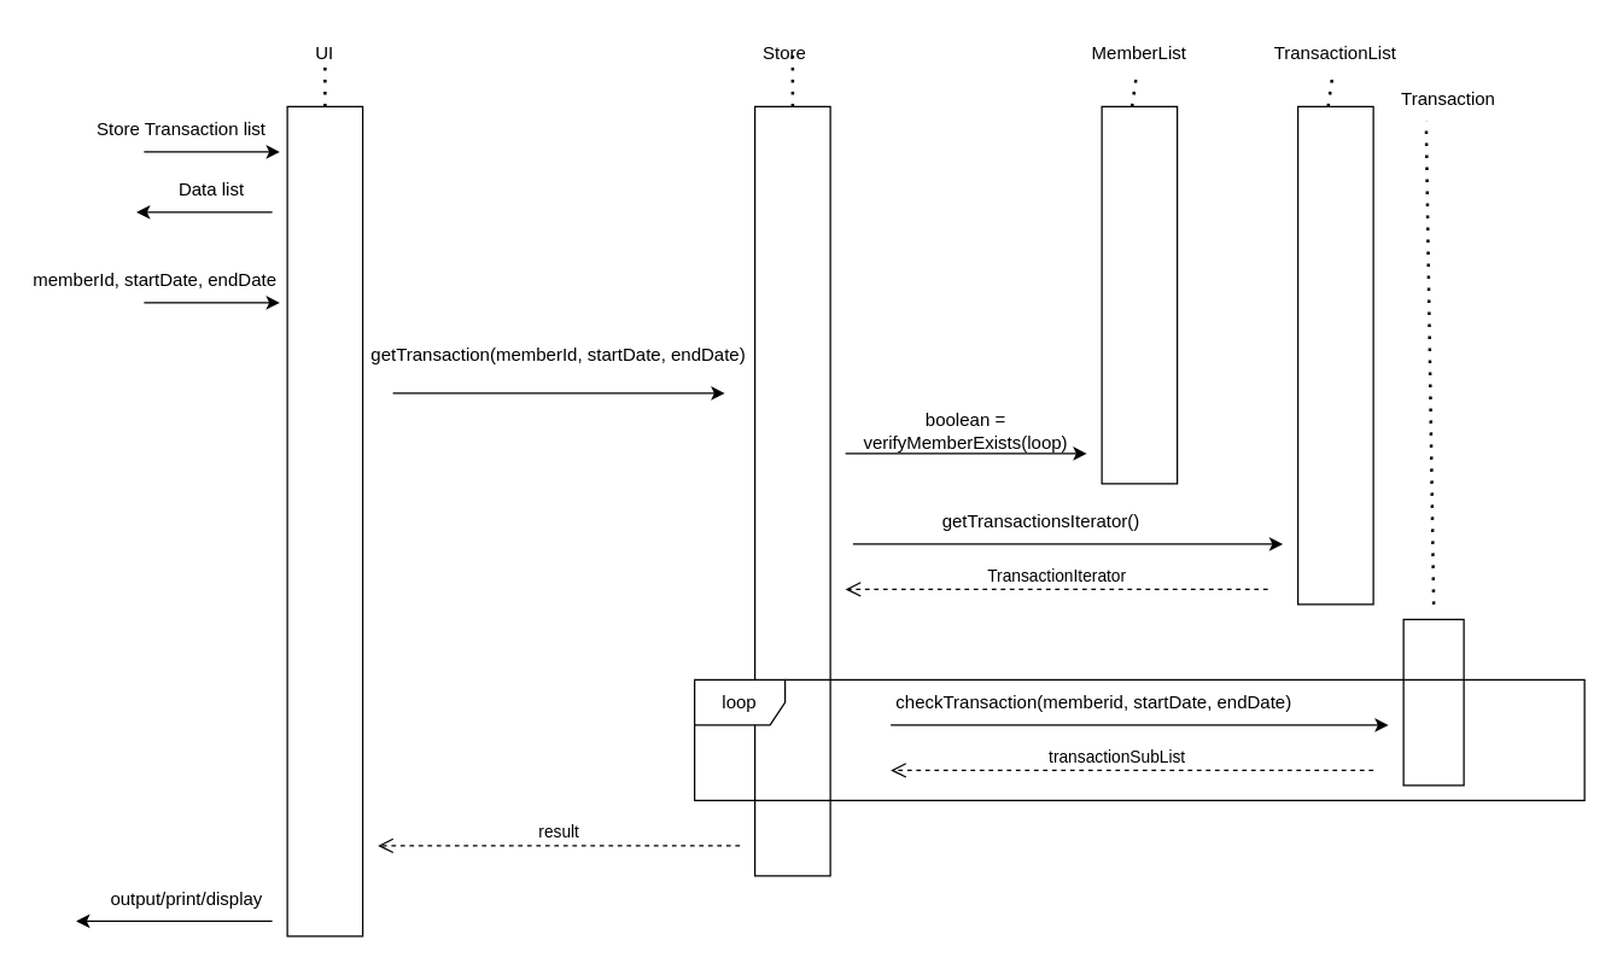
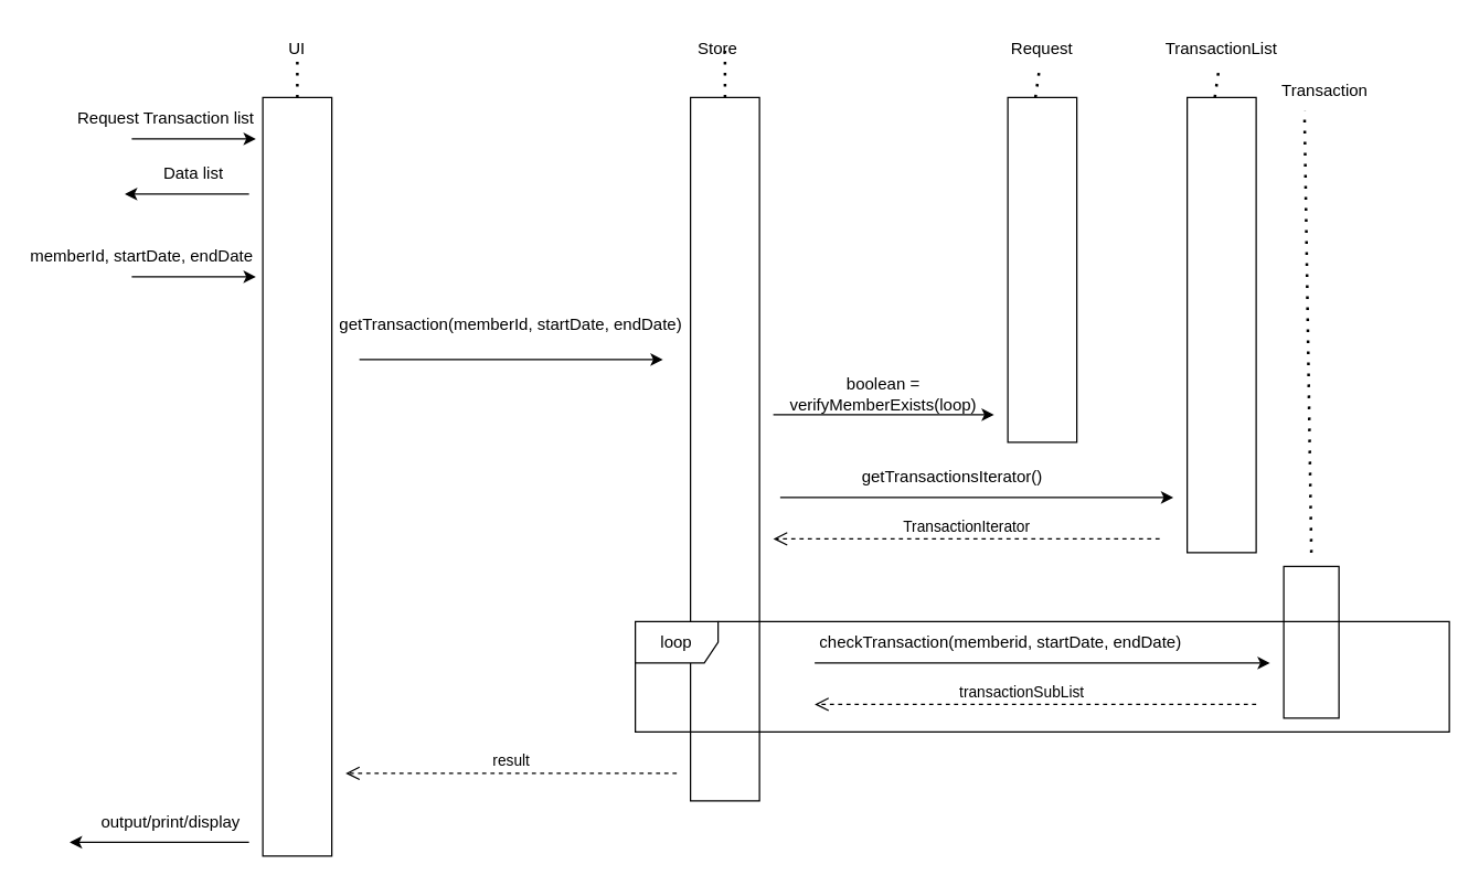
- <mxCell id="15" value="MemberList" style="text;html=1;strokeColor=none;fillColor=none;align=center;verticalAlign=middle;whiteSpace=wrap;rounded=0;" vertex="1" parent="1"><mxGeometry x="725" y="20" width="60" height="30" as="geometry" /></mxCell>
+ <mxCell id="15" value="Request" style="text;html=1;strokeColor=none;fillColor=none;align=center;verticalAlign=middle;whiteSpace=wrap;rounded=0;" vertex="1" parent="1"><mxGeometry x="725" y="20" width="60" height="30" as="geometry" /></mxCell>
- <mxCell id="5" value="Store Transaction list" style="text;html=1;strokeColor=none;fillColor=none;align=center;verticalAlign=middle;whiteSpace=wrap;rounded=0;" vertex="1" parent="1"><mxGeometry x="50" y="70" width="140" height="30" as="geometry" /></mxCell>
+ <mxCell id="5" value="Request Transaction list" style="text;html=1;strokeColor=none;fillColor=none;align=center;verticalAlign=middle;whiteSpace=wrap;rounded=0;" vertex="1" parent="1"><mxGeometry x="50" y="70" width="140" height="30" as="geometry" /></mxCell>
